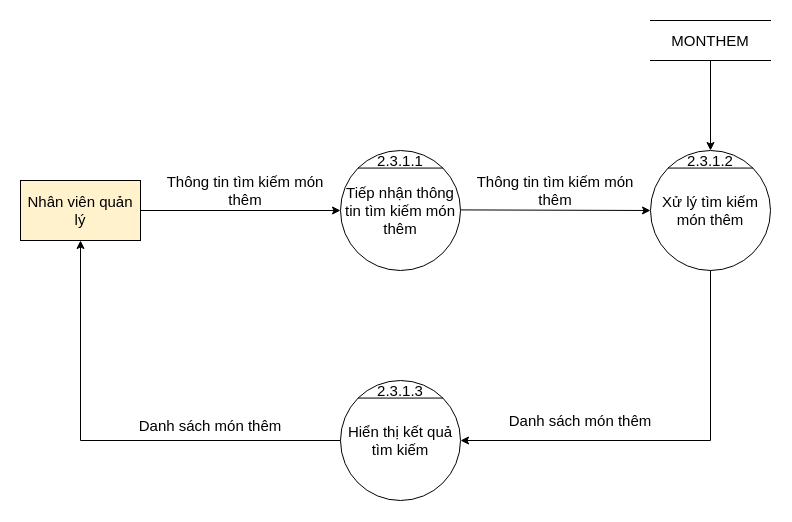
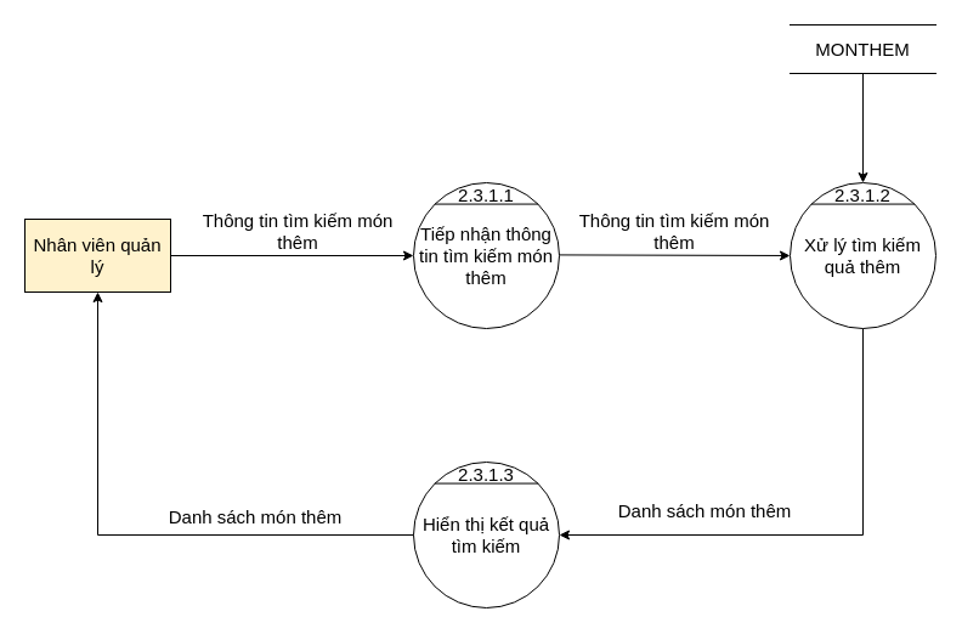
- <mxCell id="8" value="Xử lý tìm kiếm món thêm" style="ellipse;whiteSpace=wrap;html=1;aspect=fixed;fontSize=15;" parent="1" vertex="1"><mxGeometry x="650" y="150" width="120" height="120" as="geometry" /></mxCell>
+ <mxCell id="8" value="Xử lý tìm kiếm quả thêm" style="ellipse;whiteSpace=wrap;html=1;aspect=fixed;fontSize=15;" parent="1" vertex="1"><mxGeometry x="650" y="150" width="120" height="120" as="geometry" /></mxCell>
